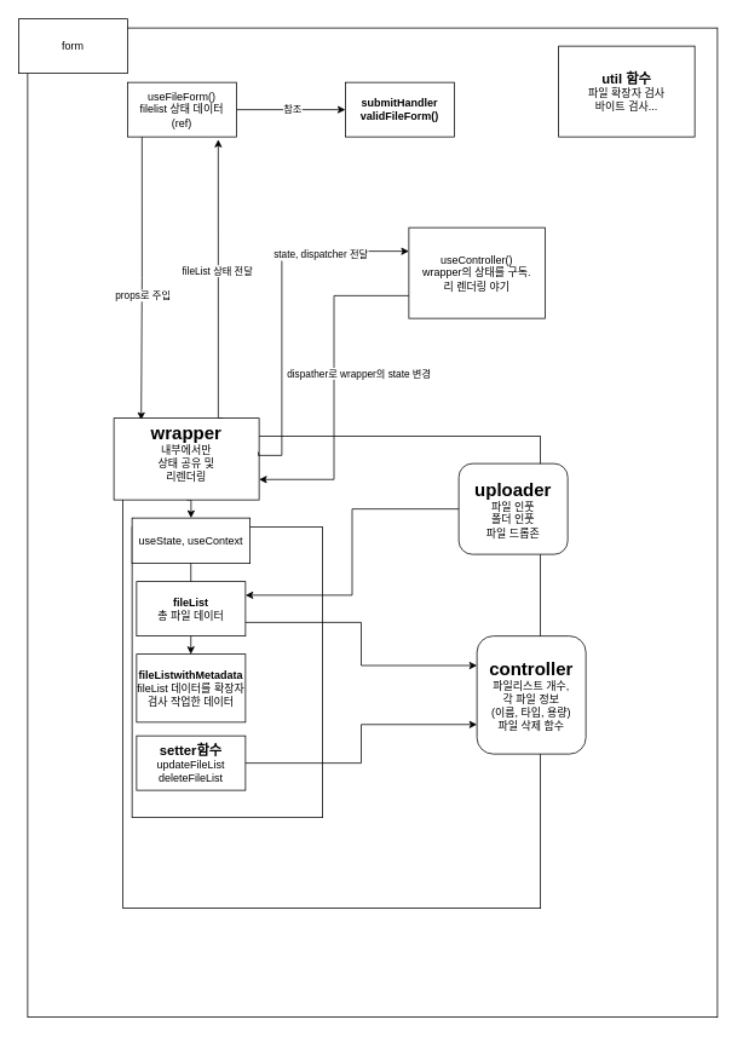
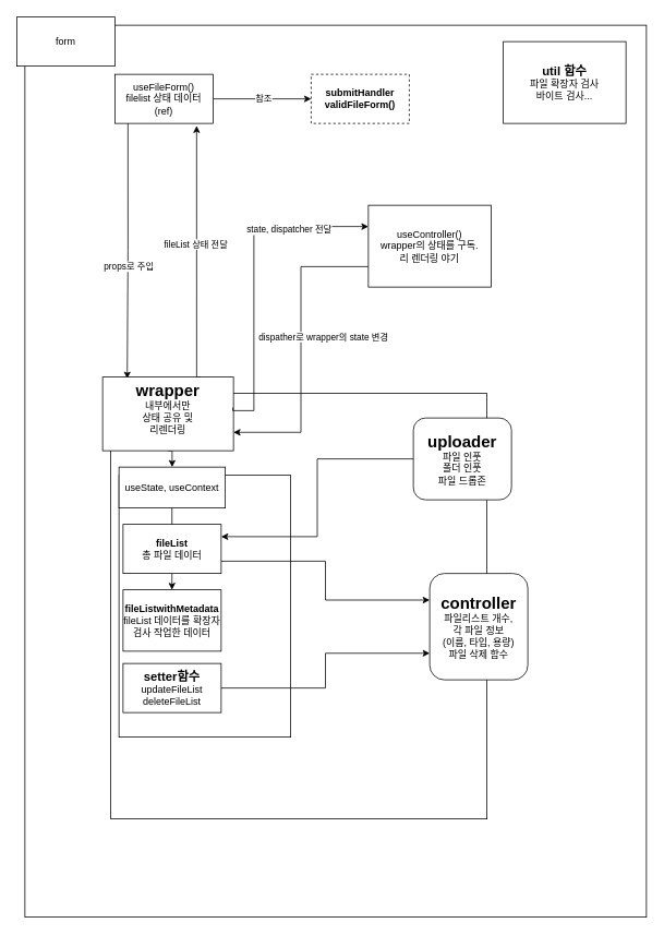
- <mxCell id="11" value="&lt;b&gt;submitHandler&lt;br&gt;validFileForm()&lt;/b&gt;" style="rounded=0;whiteSpace=wrap;html=1;" parent="1" vertex="1"><mxGeometry x="380" y="90" width="120" height="60" as="geometry" /></mxCell>
+ <mxCell id="11" value="&lt;b&gt;submitHandler&lt;br&gt;validFileForm()&lt;/b&gt;" style="rounded=0;whiteSpace=wrap;html=1;dashed=1;" parent="1" vertex="1"><mxGeometry x="380" y="90" width="120" height="60" as="geometry" /></mxCell>
